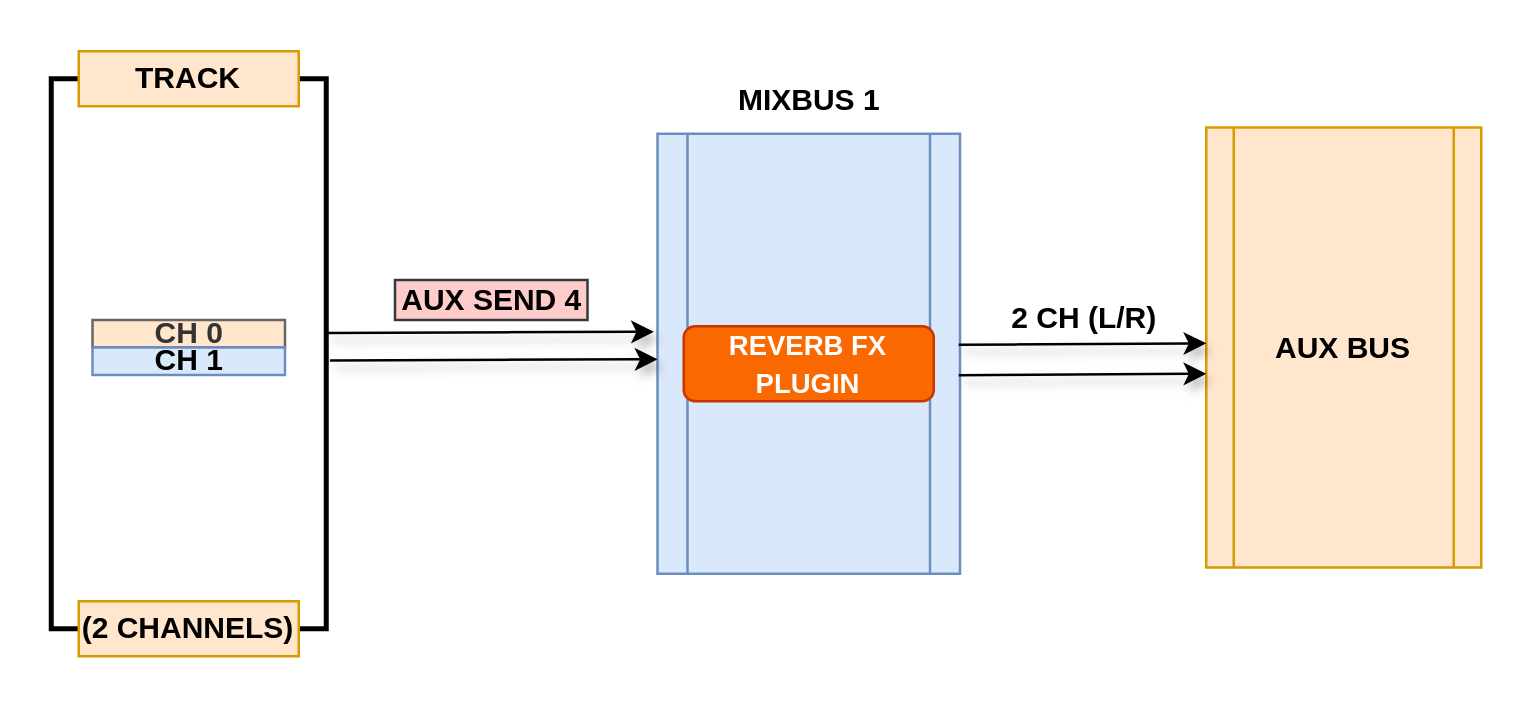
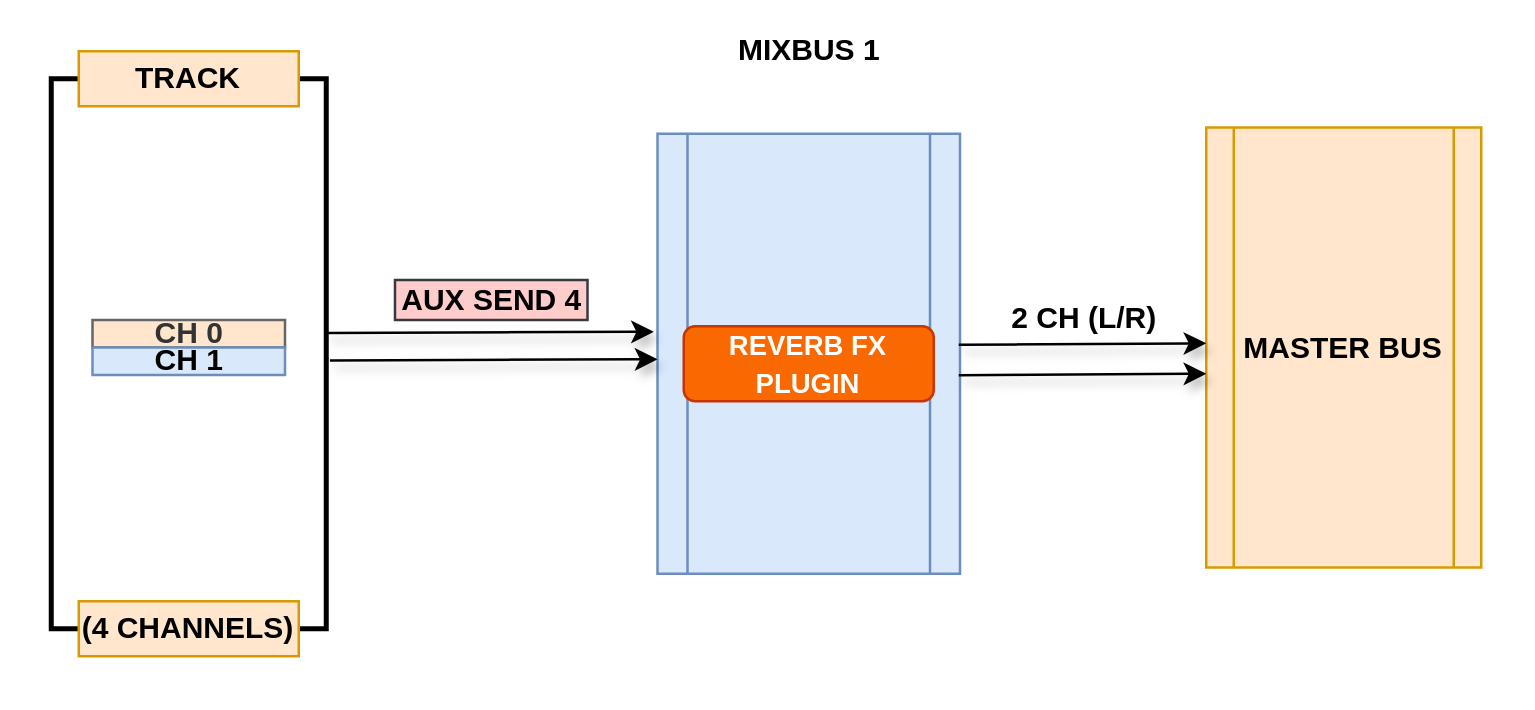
- <mxCell id="11" value="&lt;b&gt;MIXBUS&lt;/b&gt; &lt;b&gt;1&lt;/b&gt;" style="text;html=1;align=center;verticalAlign=middle;resizable=0;points=[];autosize=1;fontColor=#000000;" vertex="1" parent="1"><mxGeometry x="284.5" y="28.5" width="77" height="22" as="geometry" /></mxCell>
+ <mxCell id="11" value="&lt;b&gt;MIXBUS&lt;/b&gt; &lt;b&gt;1&lt;/b&gt;" style="text;html=1;align=center;verticalAlign=middle;resizable=0;points=[];autosize=1;fontColor=#000000;" vertex="1" parent="1"><mxGeometry x="284.5" y="8.5" width="77" height="22" as="geometry" /></mxCell>
- <mxCell id="3" value="&lt;b&gt;AUX BUS&lt;/b&gt;" style="shape=process;whiteSpace=wrap;html=1;backgroundOutline=1;fillColor=#ffe6cc;strokeColor=#d79b00;" vertex="1" parent="1"><mxGeometry x="482" y="50.5" width="110" height="176" as="geometry" /></mxCell>
+ <mxCell id="3" value="&lt;b&gt;MASTER BUS&lt;/b&gt;" style="shape=process;whiteSpace=wrap;html=1;backgroundOutline=1;fillColor=#ffe6cc;strokeColor=#d79b00;" vertex="1" parent="1"><mxGeometry x="482" y="50.5" width="110" height="176" as="geometry" /></mxCell>
- <mxCell id="9" value="&lt;b&gt;(2 CHANNELS)&lt;/b&gt;" style="rounded=0;whiteSpace=wrap;html=1;labelBackgroundColor=none;fillColor=#ffe6cc;strokeColor=#d79b00;" vertex="1" parent="1"><mxGeometry x="31" y="240" width="88" height="22" as="geometry" /></mxCell>
+ <mxCell id="9" value="&lt;b&gt;(4 CHANNELS)&lt;/b&gt;" style="rounded=0;whiteSpace=wrap;html=1;labelBackgroundColor=none;fillColor=#ffe6cc;strokeColor=#d79b00;" vertex="1" parent="1"><mxGeometry x="31" y="240" width="88" height="22" as="geometry" /></mxCell>
